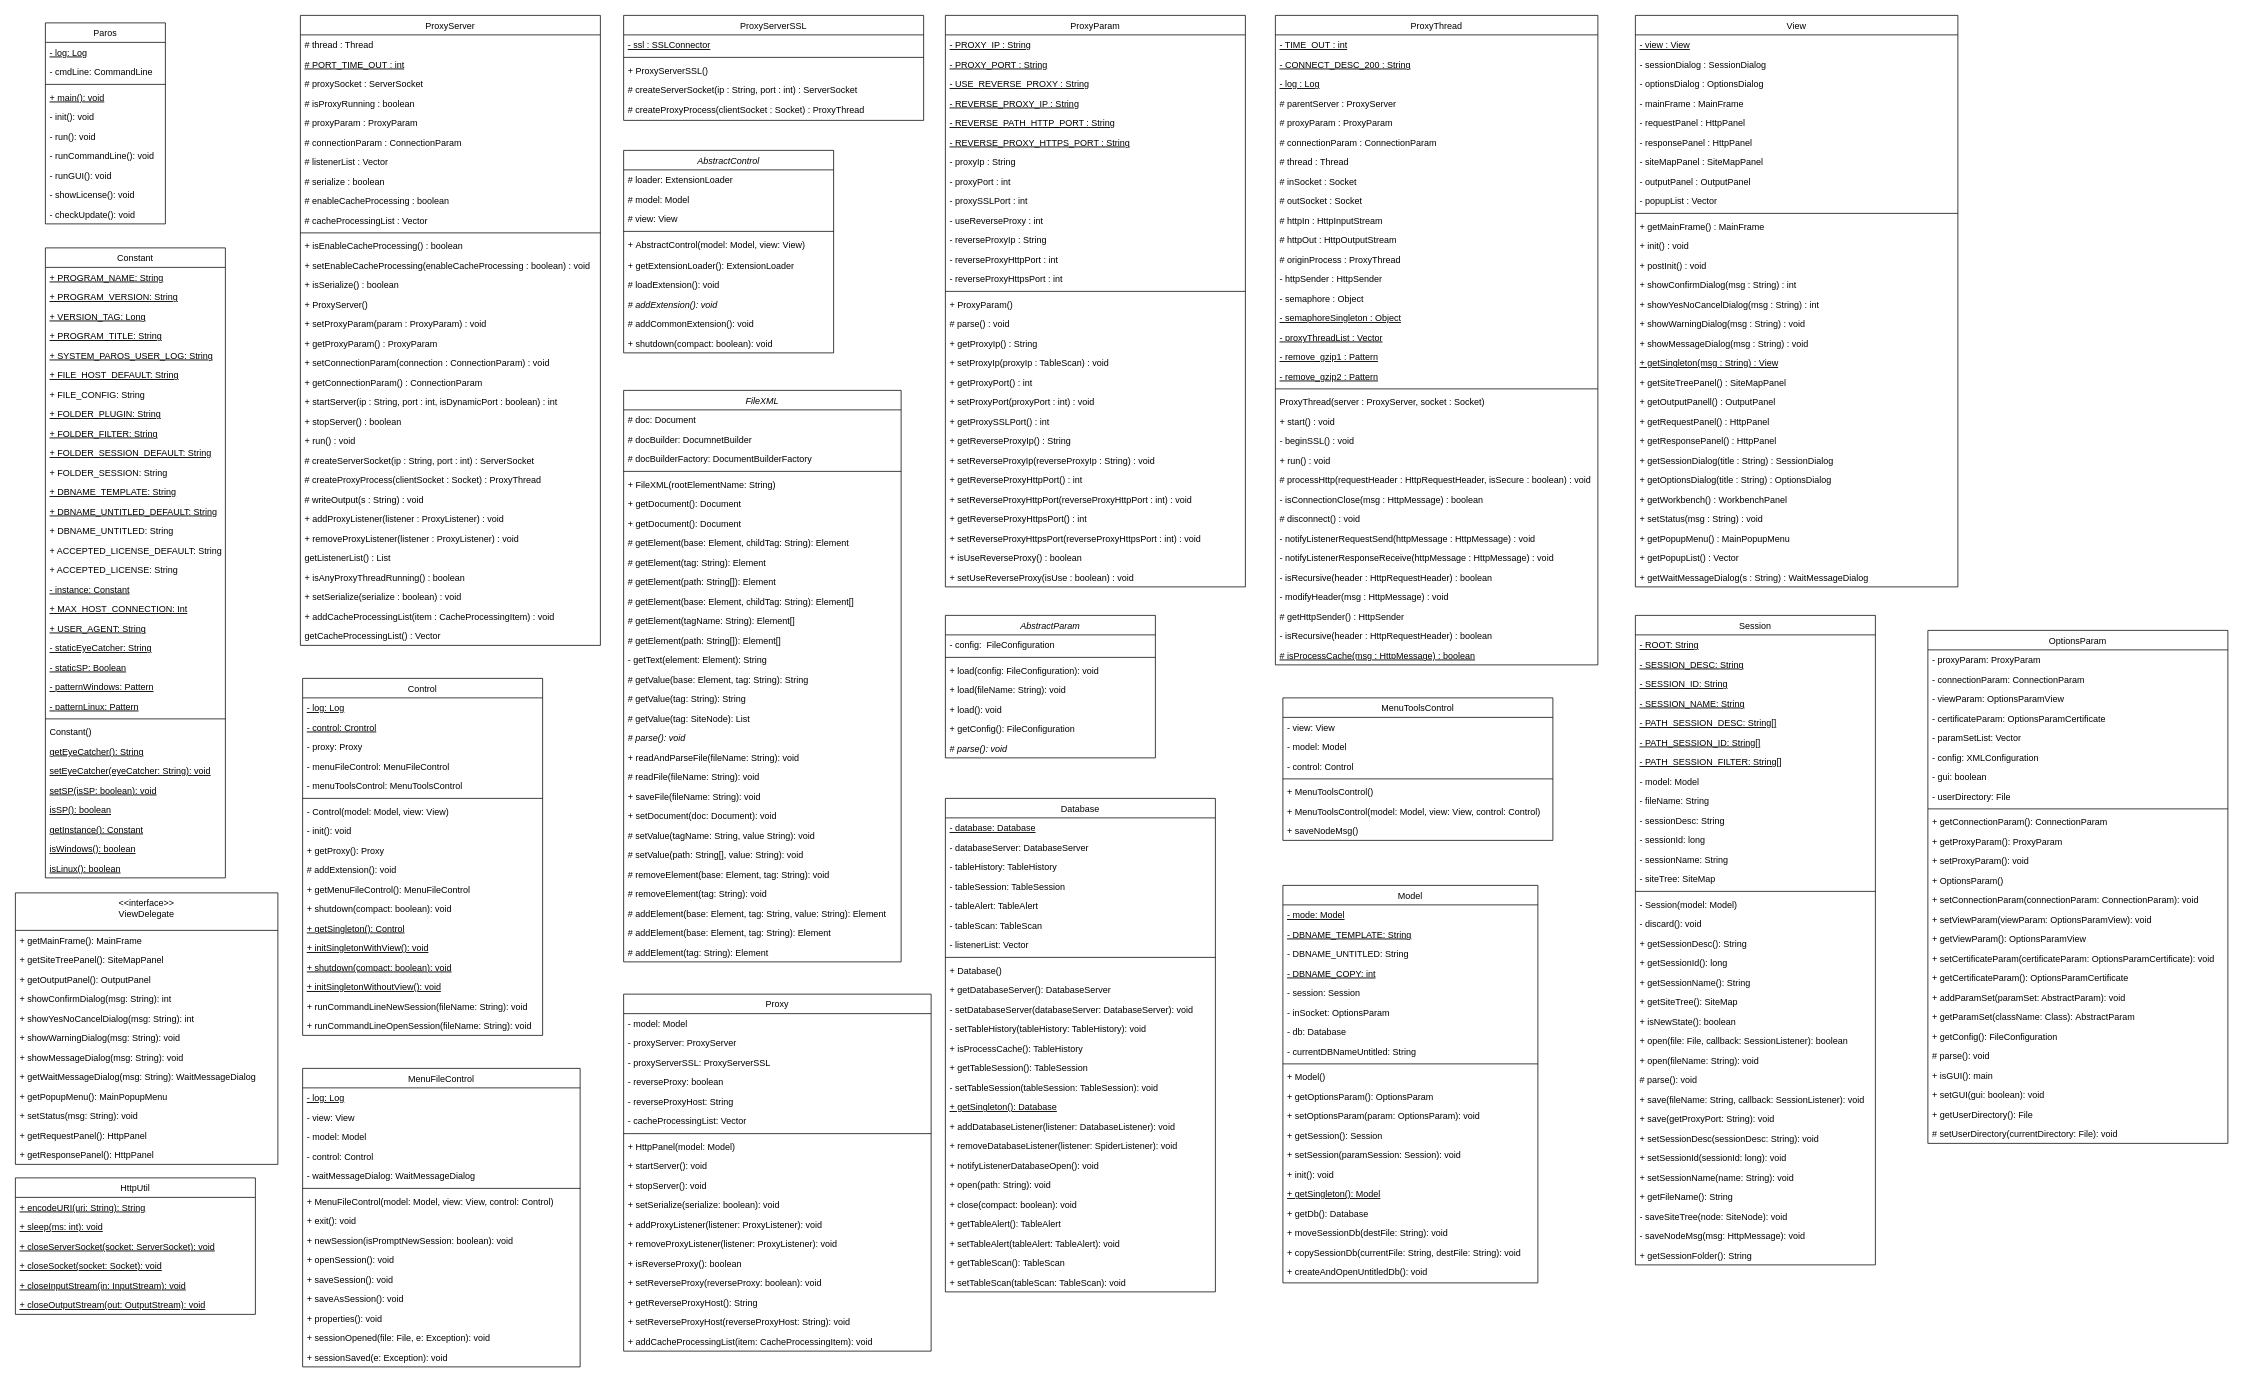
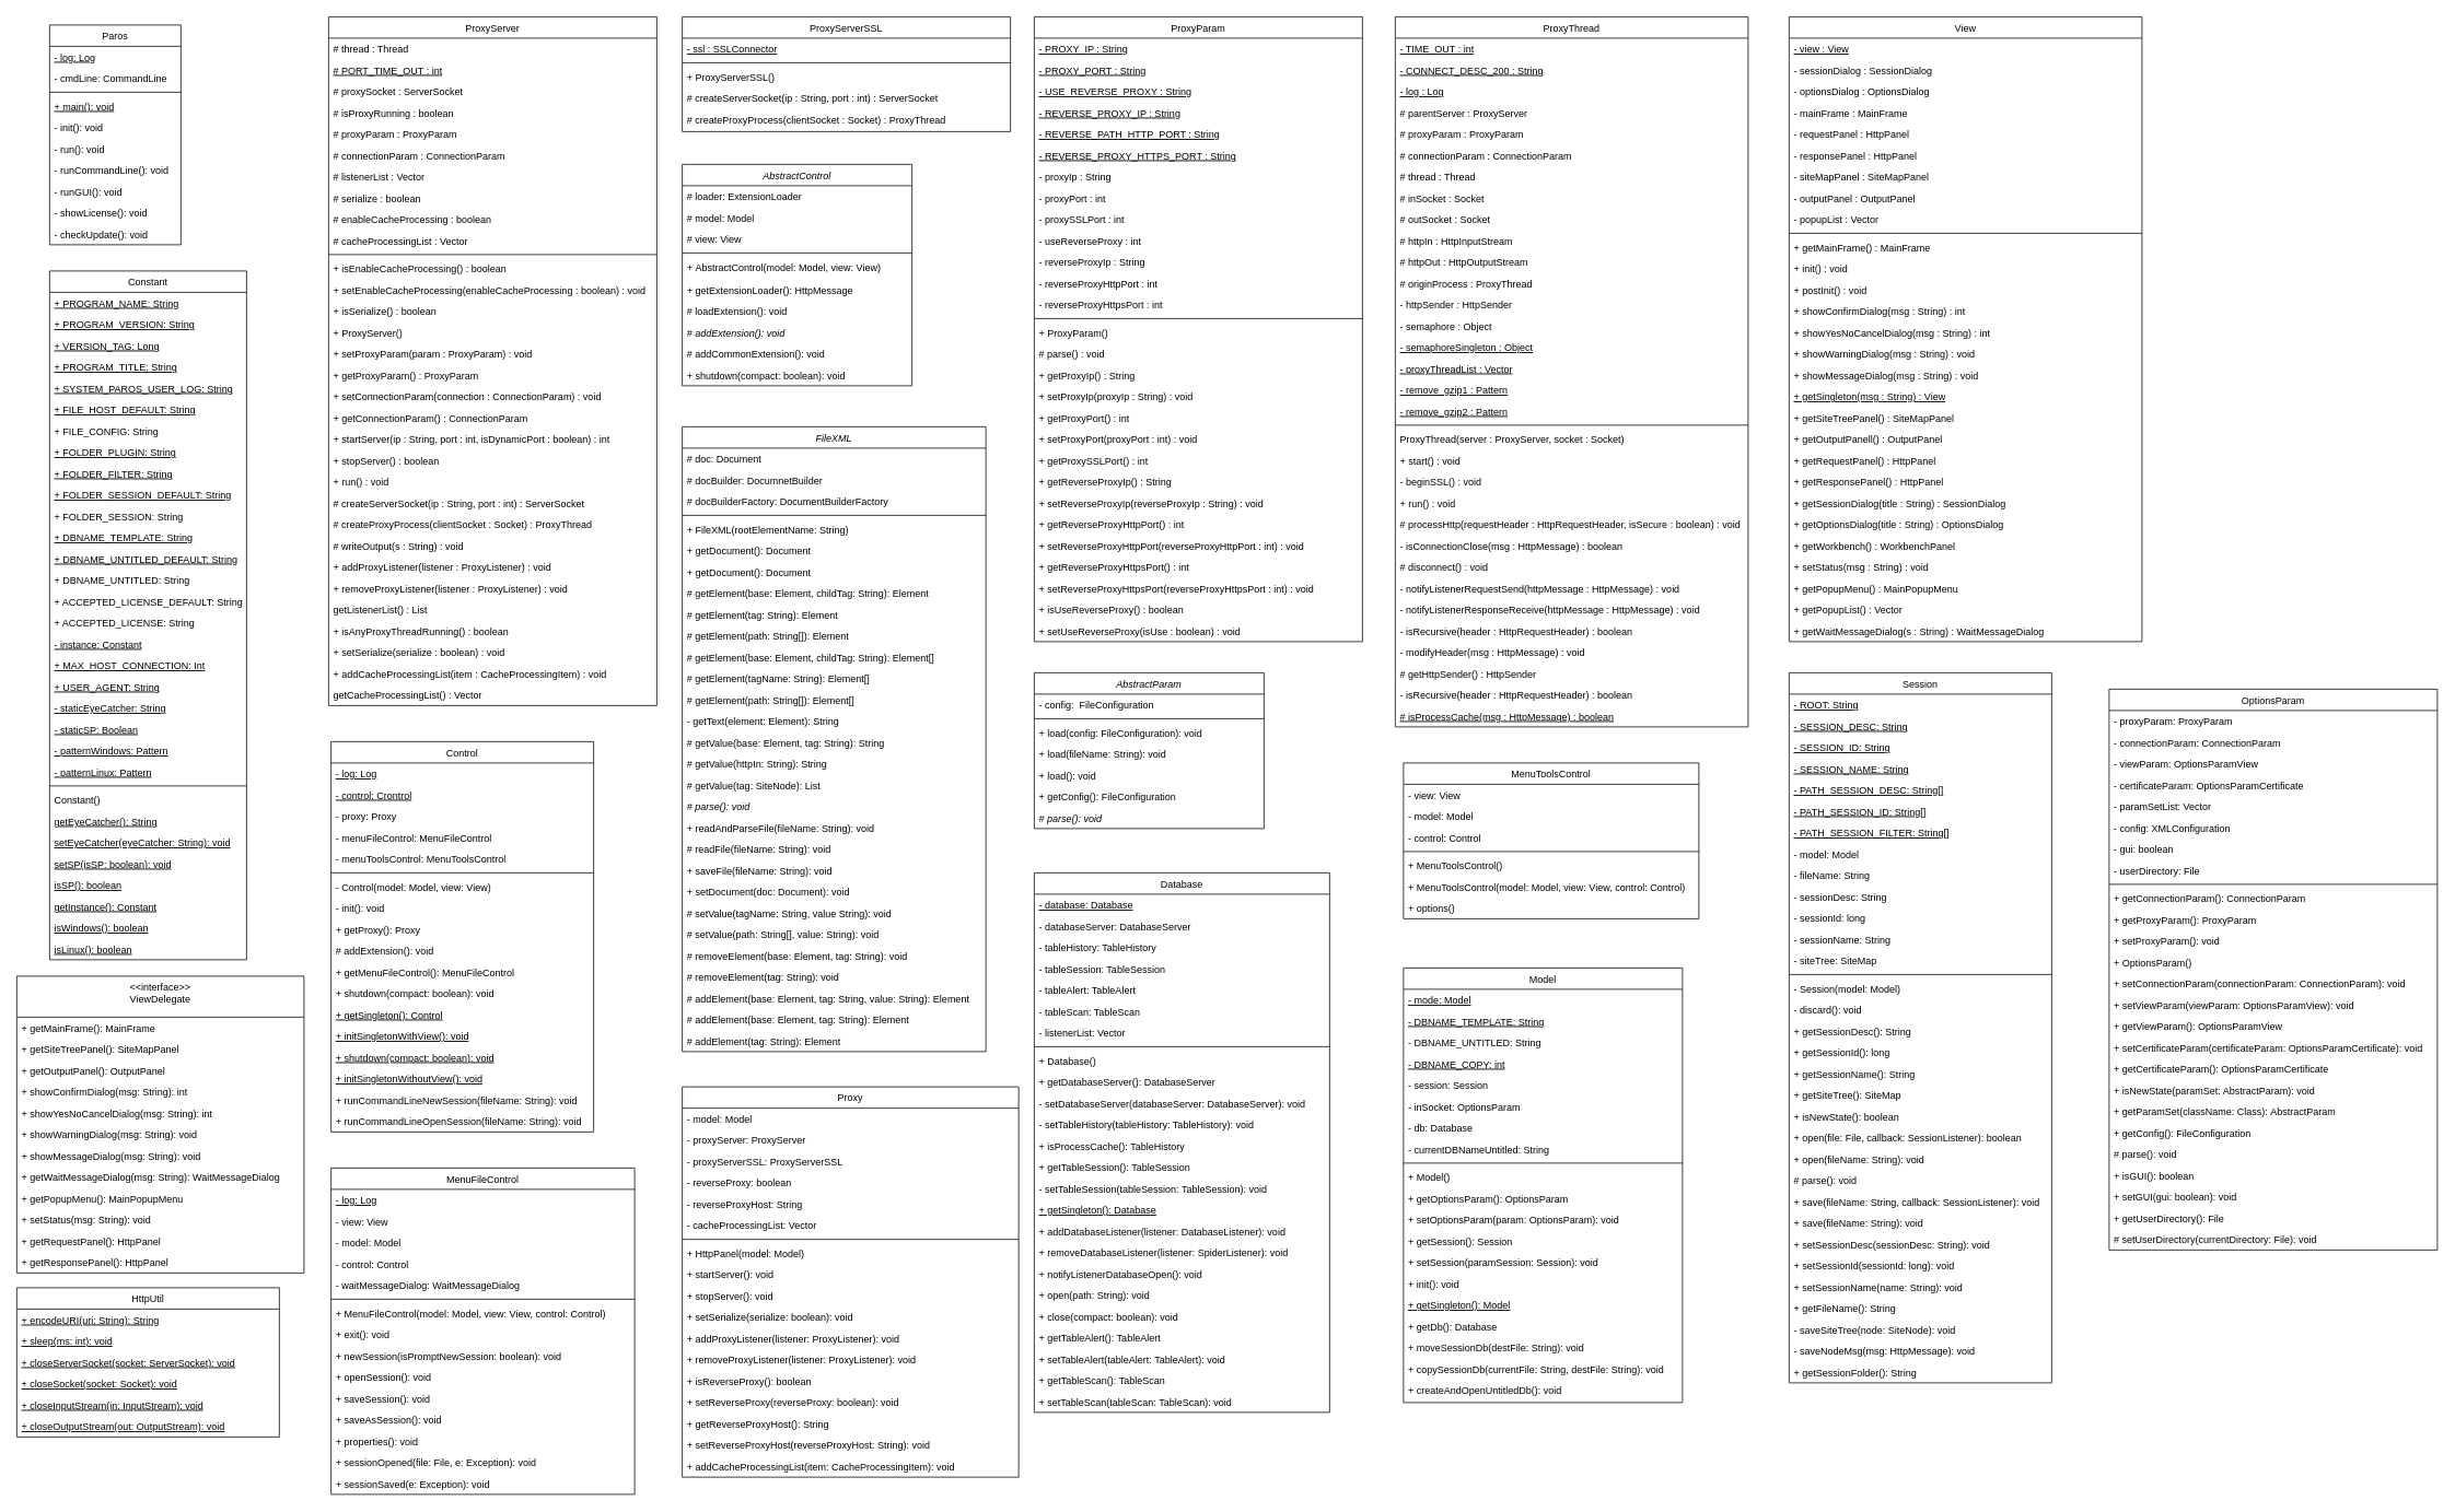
- <mxCell id="204" value="+ getExtensionLoader(): ExtensionLoader" style="text;align=left;verticalAlign=top;spacingLeft=4;spacingRight=4;overflow=hidden;rotatable=0;points=[[0,0.5],[1,0.5]];portConstraint=eastwest;" vertex="1" parent="198"><mxGeometry y="140" width="280" height="26" as="geometry" /></mxCell>
+ <mxCell id="204" value="+ getExtensionLoader(): HttpMessage" style="text;align=left;verticalAlign=top;spacingLeft=4;spacingRight=4;overflow=hidden;rotatable=0;points=[[0,0.5],[1,0.5]];portConstraint=eastwest;" vertex="1" parent="198"><mxGeometry y="140" width="280" height="26" as="geometry" /></mxCell>
- <mxCell id="70" value="+ setProxyIp(proxyIp : TableScan) : void" style="text;align=left;verticalAlign=top;spacingLeft=4;spacingRight=4;overflow=hidden;rotatable=0;points=[[0,0.5],[1,0.5]];portConstraint=eastwest;rounded=0;shadow=0;html=0;fontStyle=0" vertex="1" parent="52"><mxGeometry y="450" width="400" height="26" as="geometry" /></mxCell>
+ <mxCell id="70" value="+ setProxyIp(proxyIp : String) : void" style="text;align=left;verticalAlign=top;spacingLeft=4;spacingRight=4;overflow=hidden;rotatable=0;points=[[0,0.5],[1,0.5]];portConstraint=eastwest;rounded=0;shadow=0;html=0;fontStyle=0" vertex="1" parent="52"><mxGeometry y="450" width="400" height="26" as="geometry" /></mxCell>
- <mxCell id="225" value="# getValue(tag: String): String" style="text;align=left;verticalAlign=top;spacingLeft=4;spacingRight=4;overflow=hidden;rotatable=0;points=[[0,0.5],[1,0.5]];portConstraint=eastwest;" vertex="1" parent="209"><mxGeometry y="398" width="370" height="26" as="geometry" /></mxCell>
+ <mxCell id="225" value="# getValue(httpIn: String): String" style="text;align=left;verticalAlign=top;spacingLeft=4;spacingRight=4;overflow=hidden;rotatable=0;points=[[0,0.5],[1,0.5]];portConstraint=eastwest;" vertex="1" parent="209"><mxGeometry y="398" width="370" height="26" as="geometry" /></mxCell>
- <mxCell id="315" value="+ saveNodeMsg()" style="text;align=left;verticalAlign=top;spacingLeft=4;spacingRight=4;overflow=hidden;rotatable=0;points=[[0,0.5],[1,0.5]];portConstraint=eastwest;" vertex="1" parent="308"><mxGeometry y="164" width="360" height="26" as="geometry" /></mxCell>
+ <mxCell id="315" value="+ options()" style="text;align=left;verticalAlign=top;spacingLeft=4;spacingRight=4;overflow=hidden;rotatable=0;points=[[0,0.5],[1,0.5]];portConstraint=eastwest;" vertex="1" parent="308"><mxGeometry y="164" width="360" height="26" as="geometry" /></mxCell>
- <mxCell id="403" value="+ addParamSet(paramSet: AbstractParam): void" style="text;align=left;verticalAlign=top;spacingLeft=4;spacingRight=4;overflow=hidden;rotatable=0;points=[[0,0.5],[1,0.5]];portConstraint=eastwest;" vertex="1" parent="384"><mxGeometry y="476" width="400" height="26" as="geometry" /></mxCell>
+ <mxCell id="403" value="+ isNewState(paramSet: AbstractParam): void" style="text;align=left;verticalAlign=top;spacingLeft=4;spacingRight=4;overflow=hidden;rotatable=0;points=[[0,0.5],[1,0.5]];portConstraint=eastwest;" vertex="1" parent="384"><mxGeometry y="476" width="400" height="26" as="geometry" /></mxCell>
- <mxCell id="407" value="+ isGUI(): main" style="text;align=left;verticalAlign=top;spacingLeft=4;spacingRight=4;overflow=hidden;rotatable=0;points=[[0,0.5],[1,0.5]];portConstraint=eastwest;" vertex="1" parent="384"><mxGeometry y="580" width="400" height="26" as="geometry" /></mxCell>
+ <mxCell id="407" value="+ isGUI(): boolean" style="text;align=left;verticalAlign=top;spacingLeft=4;spacingRight=4;overflow=hidden;rotatable=0;points=[[0,0.5],[1,0.5]];portConstraint=eastwest;" vertex="1" parent="384"><mxGeometry y="580" width="400" height="26" as="geometry" /></mxCell>
- <mxCell id="376" value="+ save(getProxyPort: String): void" style="text;align=left;verticalAlign=top;spacingLeft=4;spacingRight=4;overflow=hidden;rotatable=0;points=[[0,0.5],[1,0.5]];portConstraint=eastwest;fontStyle=0" vertex="1" parent="350"><mxGeometry y="658" width="320" height="26" as="geometry" /></mxCell>
+ <mxCell id="376" value="+ save(fileName: String): void" style="text;align=left;verticalAlign=top;spacingLeft=4;spacingRight=4;overflow=hidden;rotatable=0;points=[[0,0.5],[1,0.5]];portConstraint=eastwest;fontStyle=0" vertex="1" parent="350"><mxGeometry y="658" width="320" height="26" as="geometry" /></mxCell>
